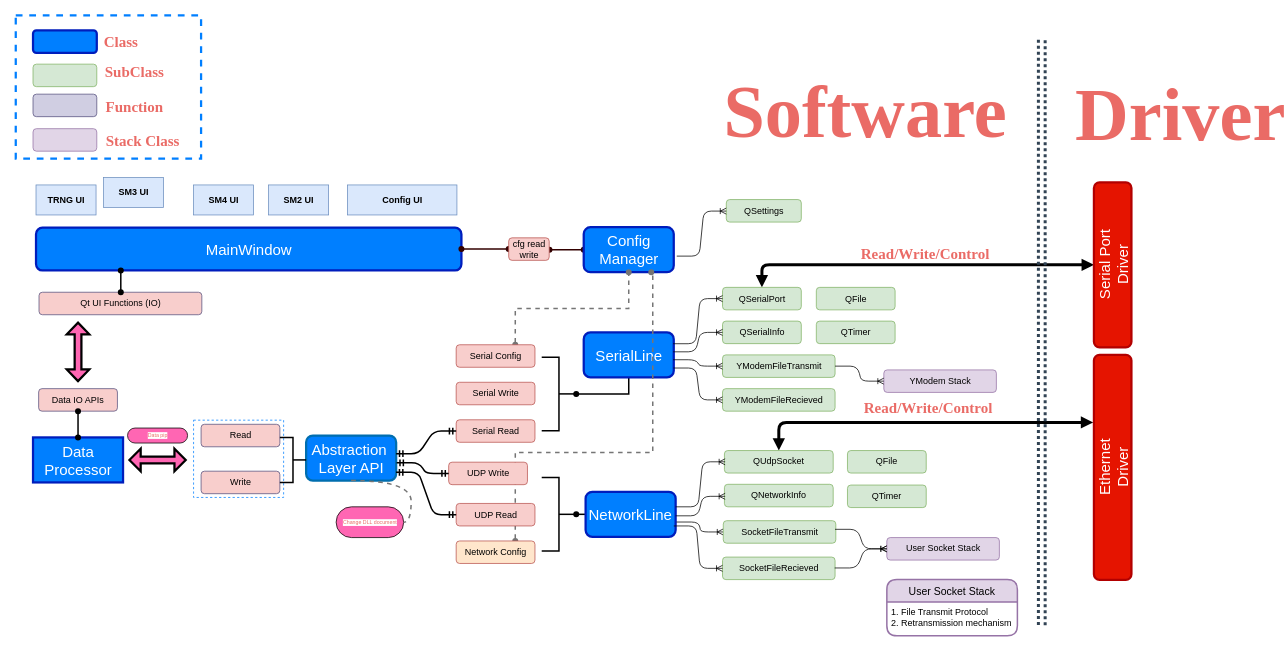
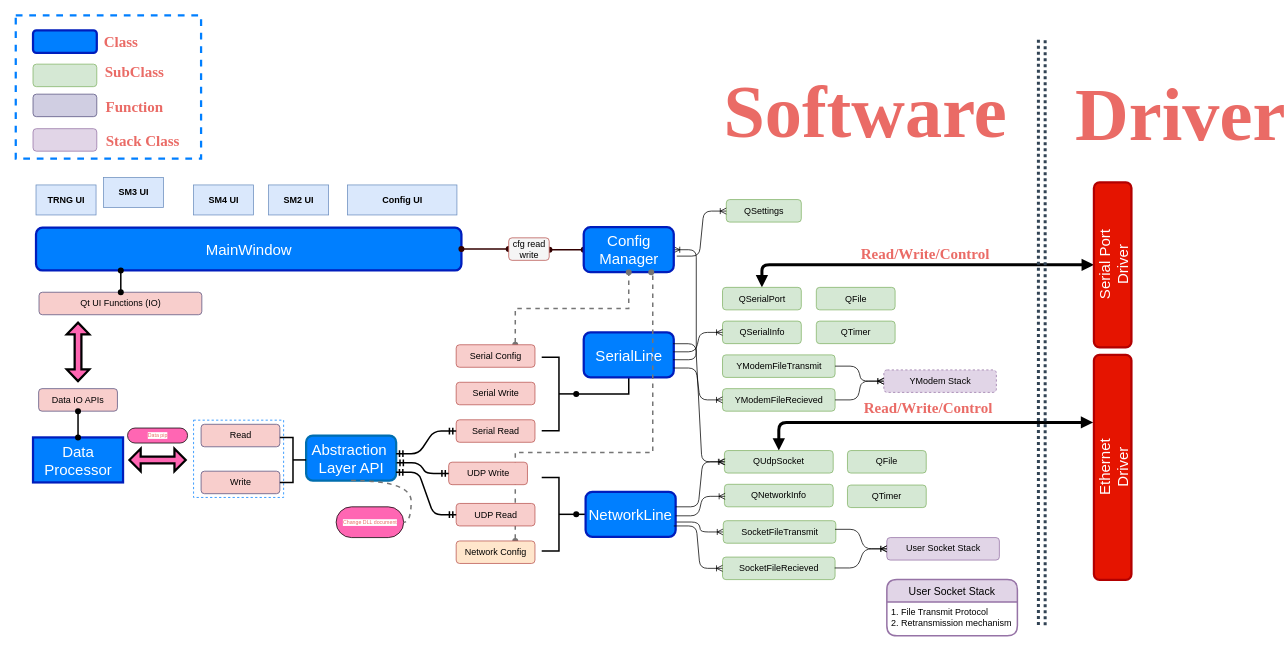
- <mxCell id="67" value="cfg read&lt;br&gt;write&lt;br&gt;" style="rounded=1;whiteSpace=wrap;html=1;fillColor=#f8cecc;strokeColor=#b85450;" vertex="1" parent="1"><mxGeometry x="677.5" y="316.5" width="54" height="30" as="geometry" /></mxCell>
+ <mxCell id="67" value="cfg read&lt;br&gt;write&lt;br&gt;" style="rounded=1;whiteSpace=wrap;html=1;fillColor=#f5f5f5;strokeColor=#b85450;" vertex="1" parent="1"><mxGeometry x="677.5" y="316.5" width="54" height="30" as="geometry" /></mxCell>
- <mxCell id="9" value="" style="edgeStyle=entityRelationEdgeStyle;fontSize=12;html=1;endArrow=ERoneToMany;entryX=0;entryY=0.5;entryDx=0;entryDy=0;exitX=0.994;exitY=0.252;exitDx=0;exitDy=0;exitPerimeter=0;" edge="1" parent="1" source="5" target="7"><mxGeometry width="100" height="100" relative="1" as="geometry"><mxPoint x="897.5" y="502.5" as="sourcePoint" /><mxPoint x="997.5" y="402.5" as="targetPoint" /></mxGeometry></mxCell>
+ <mxCell id="9" value="" style="edgeStyle=entityRelationEdgeStyle;fontSize=12;html=1;endArrow=ERoneToMany;exitX=0.994;exitY=0.252;exitDx=0;exitDy=0;exitPerimeter=0;" edge="1" parent="1" source="5" target="22"><mxGeometry width="100" height="100" relative="1" as="geometry"><mxPoint x="897.5" y="502.5" as="sourcePoint" /><mxPoint x="997.5" y="402.5" as="targetPoint" /></mxGeometry></mxCell>
- <mxCell id="14" value="" style="edgeStyle=entityRelationEdgeStyle;fontSize=12;html=1;endArrow=ERoneToMany;entryX=0;entryY=0.5;entryDx=0;entryDy=0;exitX=0.994;exitY=0.608;exitDx=0;exitDy=0;exitPerimeter=0;" edge="1" parent="1" source="5" target="11"><mxGeometry width="100" height="100" relative="1" as="geometry"><mxPoint x="897.5" y="472.5" as="sourcePoint" /><mxPoint x="962.667" y="457.333" as="targetPoint" /></mxGeometry></mxCell>
+ <mxCell id="14" value="" style="edgeStyle=entityRelationEdgeStyle;fontSize=12;html=1;endArrow=ERoneToMany;exitX=0.994;exitY=0.608;exitDx=0;exitDy=0;exitPerimeter=0;" edge="1" parent="1" source="5" target="27"><mxGeometry width="100" height="100" relative="1" as="geometry"><mxPoint x="897.5" y="472.5" as="sourcePoint" /><mxPoint x="962.667" y="457.333" as="targetPoint" /></mxGeometry></mxCell>
- <mxCell id="13" value="YModem Stack&lt;br&gt;" style="rounded=1;whiteSpace=wrap;html=1;fillColor=#e1d5e7;strokeColor=#9673a6;" vertex="1" parent="1"><mxGeometry x="1177.5" y="492.5" width="150" height="30" as="geometry" /></mxCell>
+ <mxCell id="13" value="YModem Stack&lt;br&gt;" style="rounded=1;whiteSpace=wrap;html=1;fillColor=#e1d5e7;strokeColor=#9673a6;dashed=1;" vertex="1" parent="1"><mxGeometry x="1177.5" y="492.5" width="150" height="30" as="geometry" /></mxCell>
+ <mxCell id="17" value="" style="edgeStyle=entityRelationEdgeStyle;fontSize=12;html=1;endArrow=ERoneToMany;entryX=0;entryY=0.5;entryDx=0;entryDy=0;exitX=1;exitY=0.5;exitDx=0;exitDy=0;" edge="1" parent="1" source="12" target="13"><mxGeometry width="100" height="100" relative="1" as="geometry"><mxPoint x="1122.5" y="497.5" as="sourcePoint" /><mxPoint x="1187.167" y="527.833" as="targetPoint" /></mxGeometry></mxCell>
